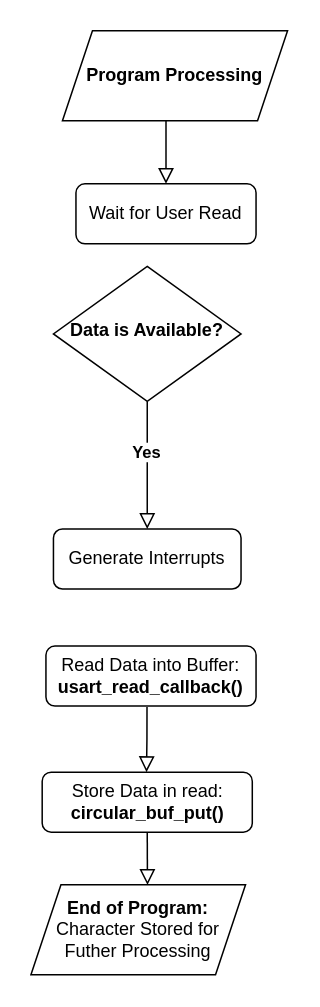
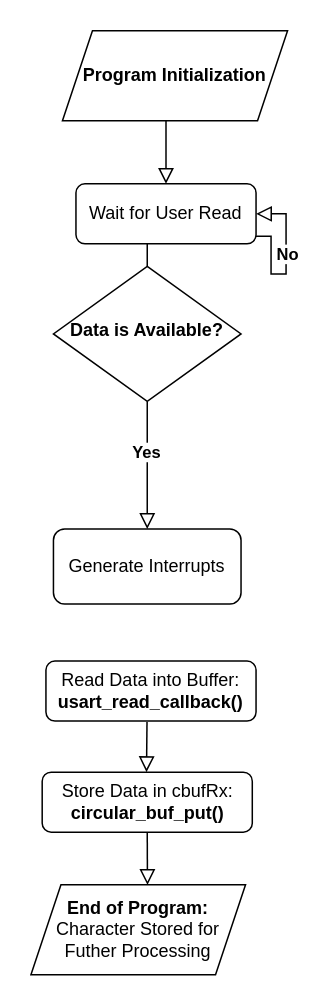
- <mxCell id="12" value="&lt;b&gt;Program Processing&lt;/b&gt;" style="shape=parallelogram;perimeter=parallelogramPerimeter;whiteSpace=wrap;html=1;fixedSize=1;" vertex="1" parent="1"><mxGeometry x="41" y="20" width="150" height="60" as="geometry" /></mxCell>
+ <mxCell id="12" value="&lt;b&gt;Program Initialization&lt;/b&gt;" style="shape=parallelogram;perimeter=parallelogramPerimeter;whiteSpace=wrap;html=1;fixedSize=1;" vertex="1" parent="1"><mxGeometry x="41" y="20" width="150" height="60" as="geometry" /></mxCell>
+ <mxCell id="4" value="" style="edgeStyle=orthogonalEdgeStyle;rounded=0;html=1;jettySize=auto;orthogonalLoop=1;fontSize=11;endArrow=block;endFill=0;endSize=8;strokeWidth=1;shadow=0;labelBackgroundColor=none;entryX=1;entryY=0.5;entryDx=0;entryDy=0;" parent="1" source="6" target="7" edge="1"><mxGeometry y="10" relative="1" as="geometry"><mxPoint as="offset" /><mxPoint x="275" y="182" as="targetPoint" /></mxGeometry></mxCell>
+ <mxCell id="5" value="&lt;b&gt;No&lt;/b&gt;" style="edgeLabel;html=1;align=center;verticalAlign=middle;resizable=0;points=[];" vertex="1" connectable="0" parent="4"><mxGeometry x="0.436" relative="1" as="geometry"><mxPoint y="-9" as="offset" /></mxGeometry></mxCell>
- <mxCell id="9" value="Generate Interrupts" style="rounded=1;whiteSpace=wrap;html=1;fontSize=12;glass=0;strokeWidth=1;shadow=0;" vertex="1" parent="1"><mxGeometry x="35" y="352" width="125" height="40" as="geometry" /></mxCell>
+ <mxCell id="9" value="Generate Interrupts" style="rounded=1;whiteSpace=wrap;html=1;fontSize=12;glass=0;strokeWidth=1;shadow=0;" vertex="1" parent="1"><mxGeometry x="35" y="352" width="125" height="50" as="geometry" /></mxCell>
- <mxCell id="8" value="Read Data into Buffer:&lt;div&gt;&lt;b&gt;usart_read_callback()&lt;/b&gt;&lt;br&gt;&lt;/div&gt;" style="rounded=1;whiteSpace=wrap;html=1;fontSize=12;glass=0;strokeWidth=1;shadow=0;" vertex="1" parent="1"><mxGeometry x="30" y="430" width="140" height="40" as="geometry" /></mxCell>
+ <mxCell id="8" value="Read Data into Buffer:&lt;div&gt;&lt;b&gt;usart_read_callback()&lt;/b&gt;&lt;br&gt;&lt;/div&gt;" style="rounded=1;whiteSpace=wrap;html=1;fontSize=12;glass=0;strokeWidth=1;shadow=0;" vertex="1" parent="1"><mxGeometry x="30" y="440" width="140" height="40" as="geometry" /></mxCell>
- <mxCell id="11" value="Store Data in&amp;nbsp;read:&lt;div&gt;&lt;b&gt;circular_buf_put()&lt;/b&gt;&lt;br&gt;&lt;/div&gt;" style="rounded=1;whiteSpace=wrap;html=1;fontSize=12;glass=0;strokeWidth=1;shadow=0;" vertex="1" parent="1"><mxGeometry x="27.5" y="514" width="140" height="40" as="geometry" /></mxCell>
+ <mxCell id="11" value="Store Data in&amp;nbsp;cbufRx:&lt;div&gt;&lt;b&gt;circular_buf_put()&lt;/b&gt;&lt;br&gt;&lt;/div&gt;" style="rounded=1;whiteSpace=wrap;html=1;fontSize=12;glass=0;strokeWidth=1;shadow=0;" vertex="1" parent="1"><mxGeometry x="27.5" y="514" width="140" height="40" as="geometry" /></mxCell>
